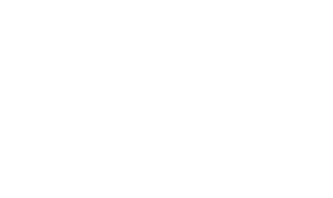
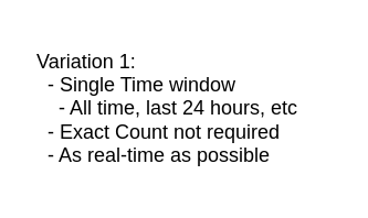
+ <mxCell id="2" value="&lt;div align=&quot;left&quot;&gt;Variation 1:&lt;br&gt;&amp;nbsp; - Single Time window&lt;/div&gt;&lt;div align=&quot;left&quot;&gt;&amp;nbsp; &amp;nbsp; - All time, last 24 hours, etc&lt;br&gt;&amp;nbsp; - Exact Count not required&lt;/div&gt;&lt;div align=&quot;left&quot;&gt;&amp;nbsp; - As real-time as possible&lt;br&gt;&lt;/div&gt;" style="text;html=1;align=left;verticalAlign=middle;resizable=0;points=[];autosize=1;strokeColor=none;fillColor=none;" vertex="1" parent="1"><mxGeometry x="20" y="20" width="180" height="90" as="geometry" /></mxCell>
